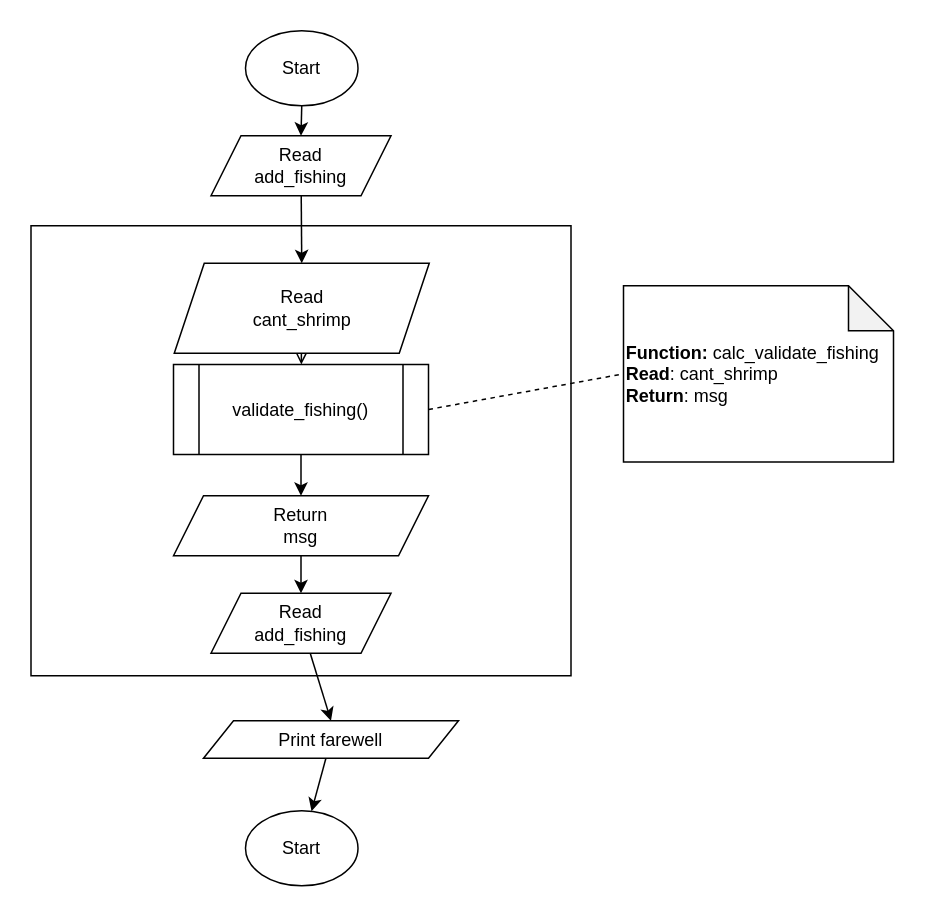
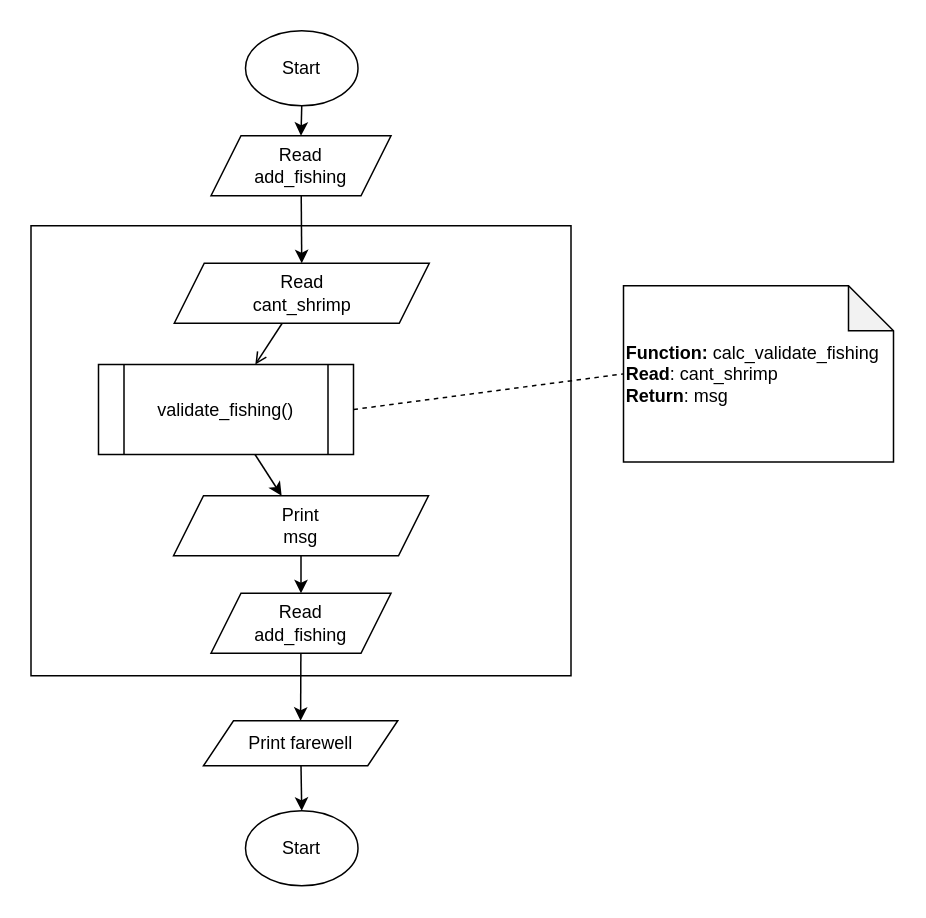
- <mxCell id="8" value="Read&lt;br&gt;cant_shrimp" style="shape=parallelogram;perimeter=parallelogramPerimeter;whiteSpace=wrap;html=1;fixedSize=1;" parent="1" vertex="1"><mxGeometry x="115.5" y="175" width="170" height="60" as="geometry" /></mxCell>
+ <mxCell id="8" value="Read&lt;br&gt;cant_shrimp" style="shape=parallelogram;perimeter=parallelogramPerimeter;whiteSpace=wrap;html=1;fixedSize=1;" parent="1" vertex="1"><mxGeometry x="115.5" y="175" width="170" height="40" as="geometry" /></mxCell>
- <mxCell id="15" value="validate_fishing()" style="shape=process;whiteSpace=wrap;html=1;backgroundOutline=1;" parent="1" vertex="1"><mxGeometry x="115" y="242.5" width="170" height="60" as="geometry" /></mxCell>
+ <mxCell id="15" value="validate_fishing()" style="shape=process;whiteSpace=wrap;html=1;backgroundOutline=1;" parent="1" vertex="1"><mxGeometry x="65" y="242.5" width="170" height="60" as="geometry" /></mxCell>
- <mxCell id="13" value="Return&lt;br&gt;msg" style="shape=parallelogram;perimeter=parallelogramPerimeter;whiteSpace=wrap;html=1;fixedSize=1;" parent="1" vertex="1"><mxGeometry x="115" y="330" width="170" height="40" as="geometry" /></mxCell>
+ <mxCell id="13" value="Print&lt;br&gt;msg" style="shape=parallelogram;perimeter=parallelogramPerimeter;whiteSpace=wrap;html=1;fixedSize=1;" parent="1" vertex="1"><mxGeometry x="115" y="330" width="170" height="40" as="geometry" /></mxCell>
- <mxCell id="19" value="Print farewell" style="shape=parallelogram;perimeter=parallelogramPerimeter;whiteSpace=wrap;html=1;fixedSize=1;" vertex="1" parent="1"><mxGeometry x="135" y="480" width="170" height="25" as="geometry" /></mxCell>
+ <mxCell id="19" value="Print farewell" style="shape=parallelogram;perimeter=parallelogramPerimeter;whiteSpace=wrap;html=1;fixedSize=1;" vertex="1" parent="1"><mxGeometry x="135" y="480" width="129.5" height="30" as="geometry" /></mxCell>
